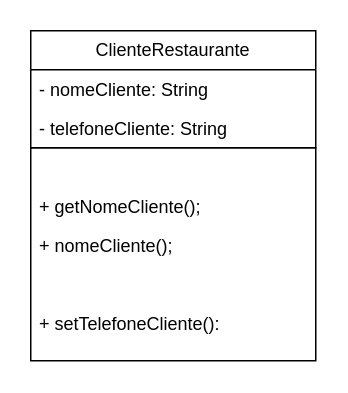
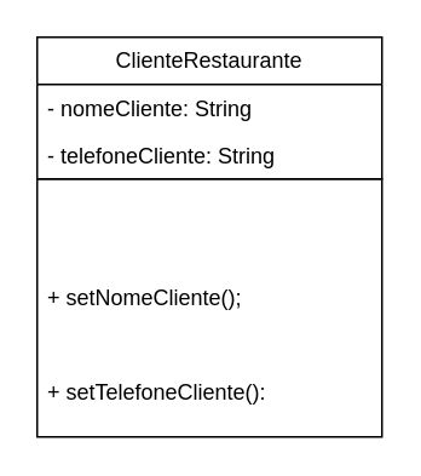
- <mxCell id="6" value="+ getNomeCliente();" style="text;strokeColor=none;fillColor=none;align=left;verticalAlign=top;spacingLeft=4;spacingRight=4;overflow=hidden;rotatable=0;points=[[0,0.5],[1,0.5]];portConstraint=eastwest;whiteSpace=wrap;html=1;" vertex="1" parent="1"><mxGeometry x="20" y="124" width="190" height="26" as="geometry" /></mxCell>
- <mxCell id="7" value="&lt;div&gt;+ nomeCliente();&lt;/div&gt;" style="text;strokeColor=none;fillColor=none;align=left;verticalAlign=top;spacingLeft=4;spacingRight=4;overflow=hidden;rotatable=0;points=[[0,0.5],[1,0.5]];portConstraint=eastwest;whiteSpace=wrap;html=1;" vertex="1" parent="1"><mxGeometry x="20" y="150" width="190" height="26" as="geometry" /></mxCell>
+ <mxCell id="7" value="&lt;div&gt;+ setNomeCliente();&lt;/div&gt;" style="text;strokeColor=none;fillColor=none;align=left;verticalAlign=top;spacingLeft=4;spacingRight=4;overflow=hidden;rotatable=0;points=[[0,0.5],[1,0.5]];portConstraint=eastwest;whiteSpace=wrap;html=1;" vertex="1" parent="1"><mxGeometry x="20" y="150" width="190" height="26" as="geometry" /></mxCell>
